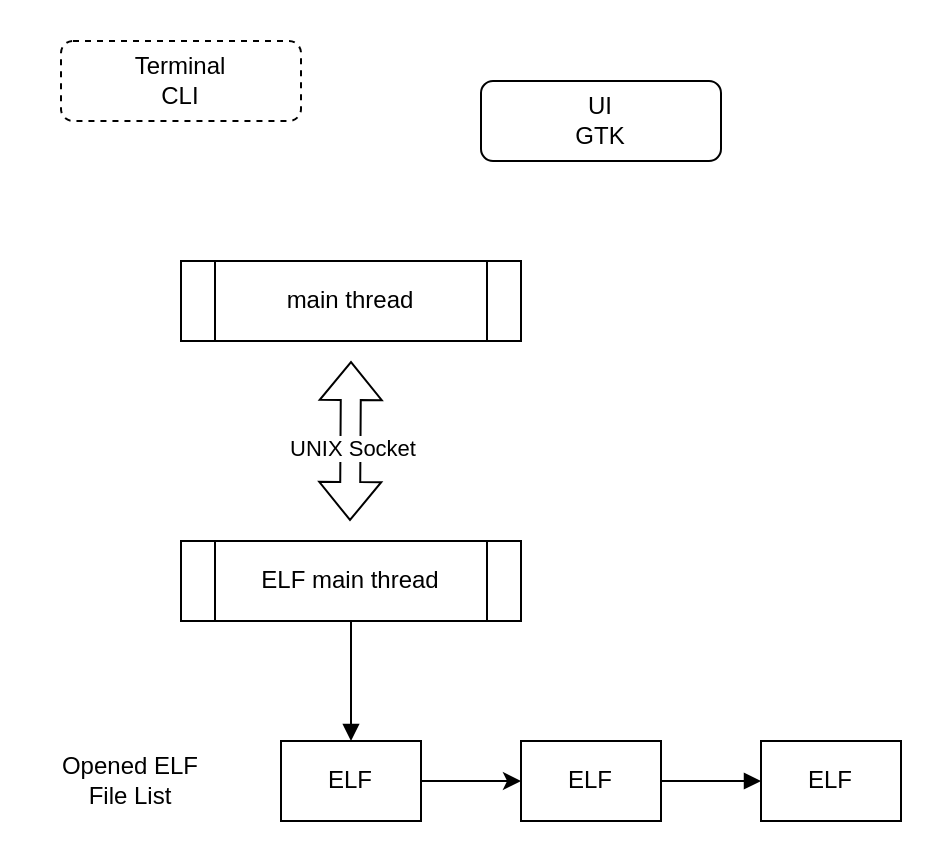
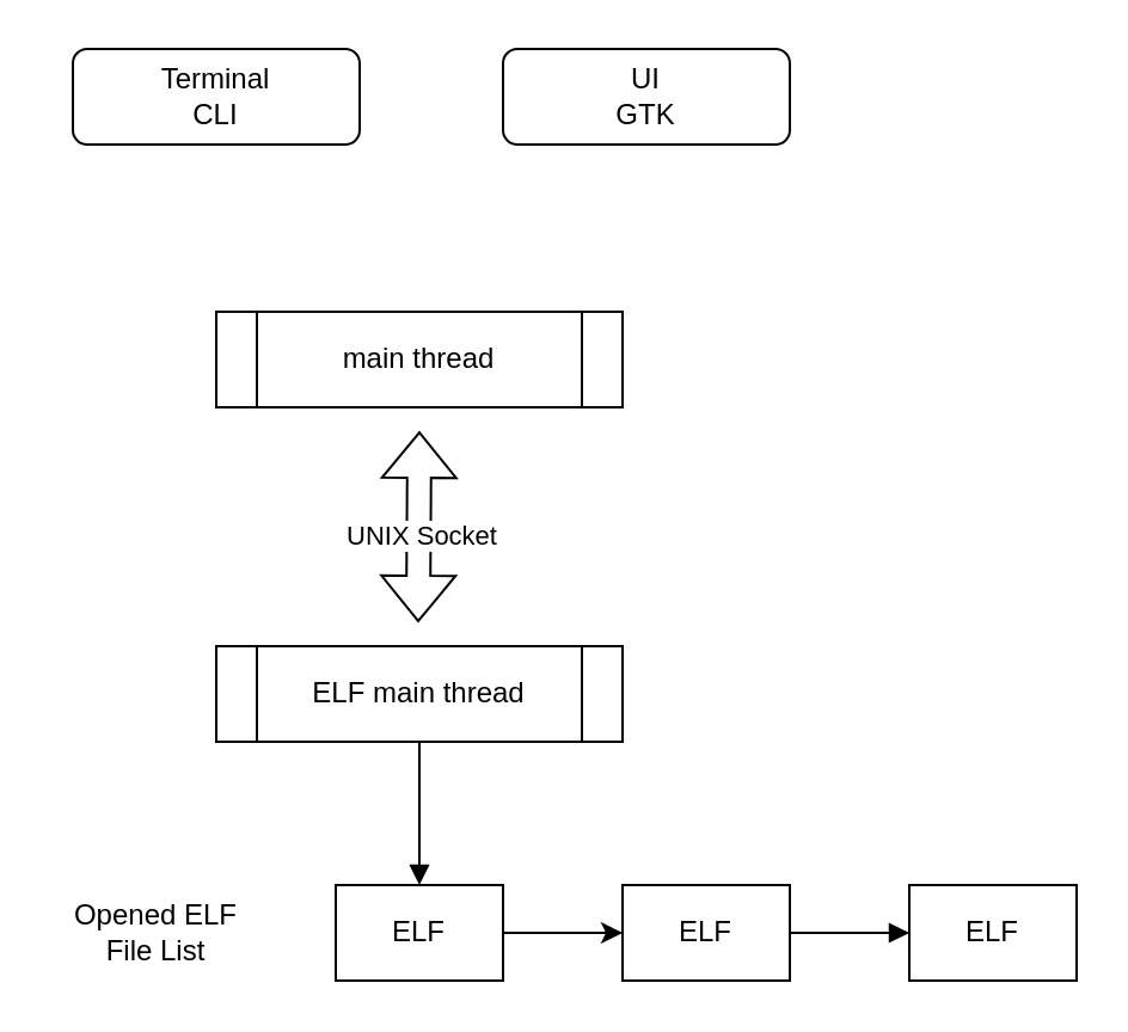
- <mxCell id="12" value="Terminal&lt;br&gt;CLI" style="rounded=1;whiteSpace=wrap;html=1;dashed=1;" parent="1" vertex="1"><mxGeometry x="30" y="20" width="120" height="40" as="geometry" /></mxCell>
+ <mxCell id="12" value="Terminal&lt;br&gt;CLI" style="rounded=1;whiteSpace=wrap;html=1;" parent="1" vertex="1"><mxGeometry x="30" y="20" width="120" height="40" as="geometry" /></mxCell>
- <mxCell id="13" value="UI&lt;br&gt;GTK" style="rounded=1;whiteSpace=wrap;html=1;" parent="1" vertex="1"><mxGeometry x="240" y="40" width="120" height="40" as="geometry" /></mxCell>
+ <mxCell id="13" value="UI&lt;br&gt;GTK" style="rounded=1;whiteSpace=wrap;html=1;" parent="1" vertex="1"><mxGeometry x="210" y="20" width="120" height="40" as="geometry" /></mxCell>
